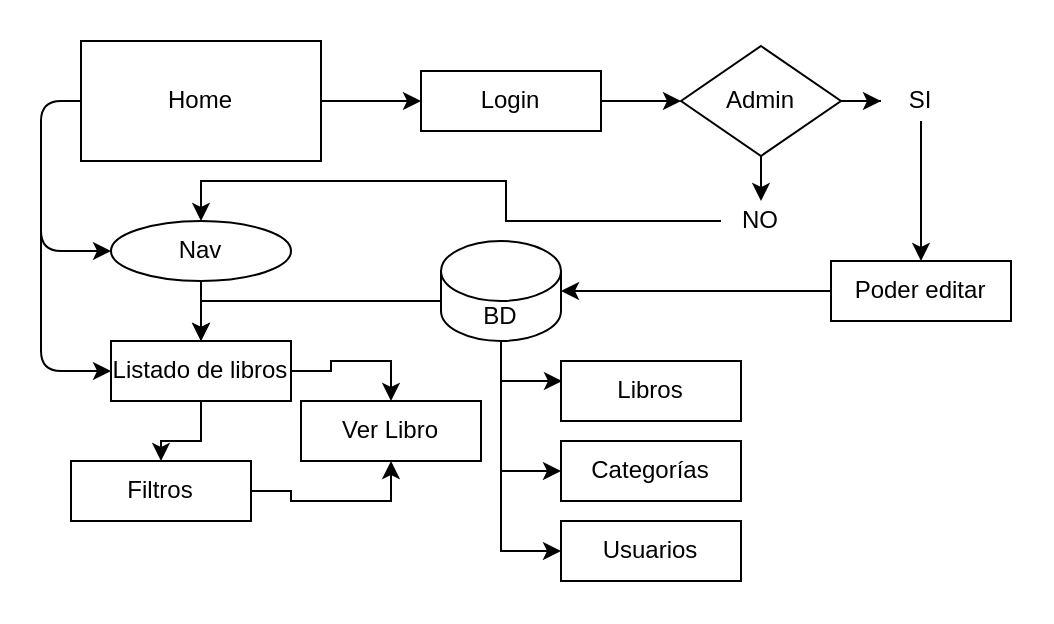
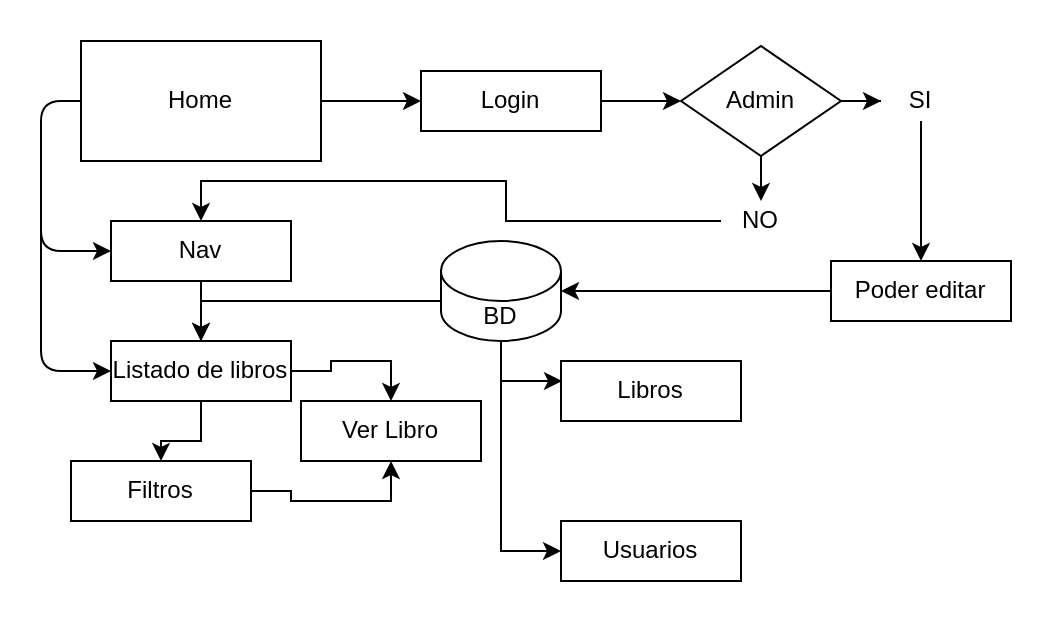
- <mxCell id="5" value="Nav" style="ellipse;whiteSpace=wrap;html=1;" vertex="1" parent="1"><mxGeometry x="55" y="110" width="90" height="30" as="geometry" /></mxCell>
+ <mxCell id="5" value="Nav" style="rounded=0;whiteSpace=wrap;html=1;" vertex="1" parent="1"><mxGeometry x="55" y="110" width="90" height="30" as="geometry" /></mxCell>
- <mxCell id="18" style="edgeStyle=orthogonalEdgeStyle;rounded=0;orthogonalLoop=1;jettySize=auto;html=1;entryX=0;entryY=0.5;entryDx=0;entryDy=0;" edge="1" parent="1" source="20" target="31"><mxGeometry relative="1" as="geometry" /></mxCell>
- <mxCell id="31" value="Categorías" style="rounded=0;whiteSpace=wrap;html=1;" vertex="1" parent="1"><mxGeometry x="280" y="220" width="90" height="30" as="geometry" /></mxCell>
